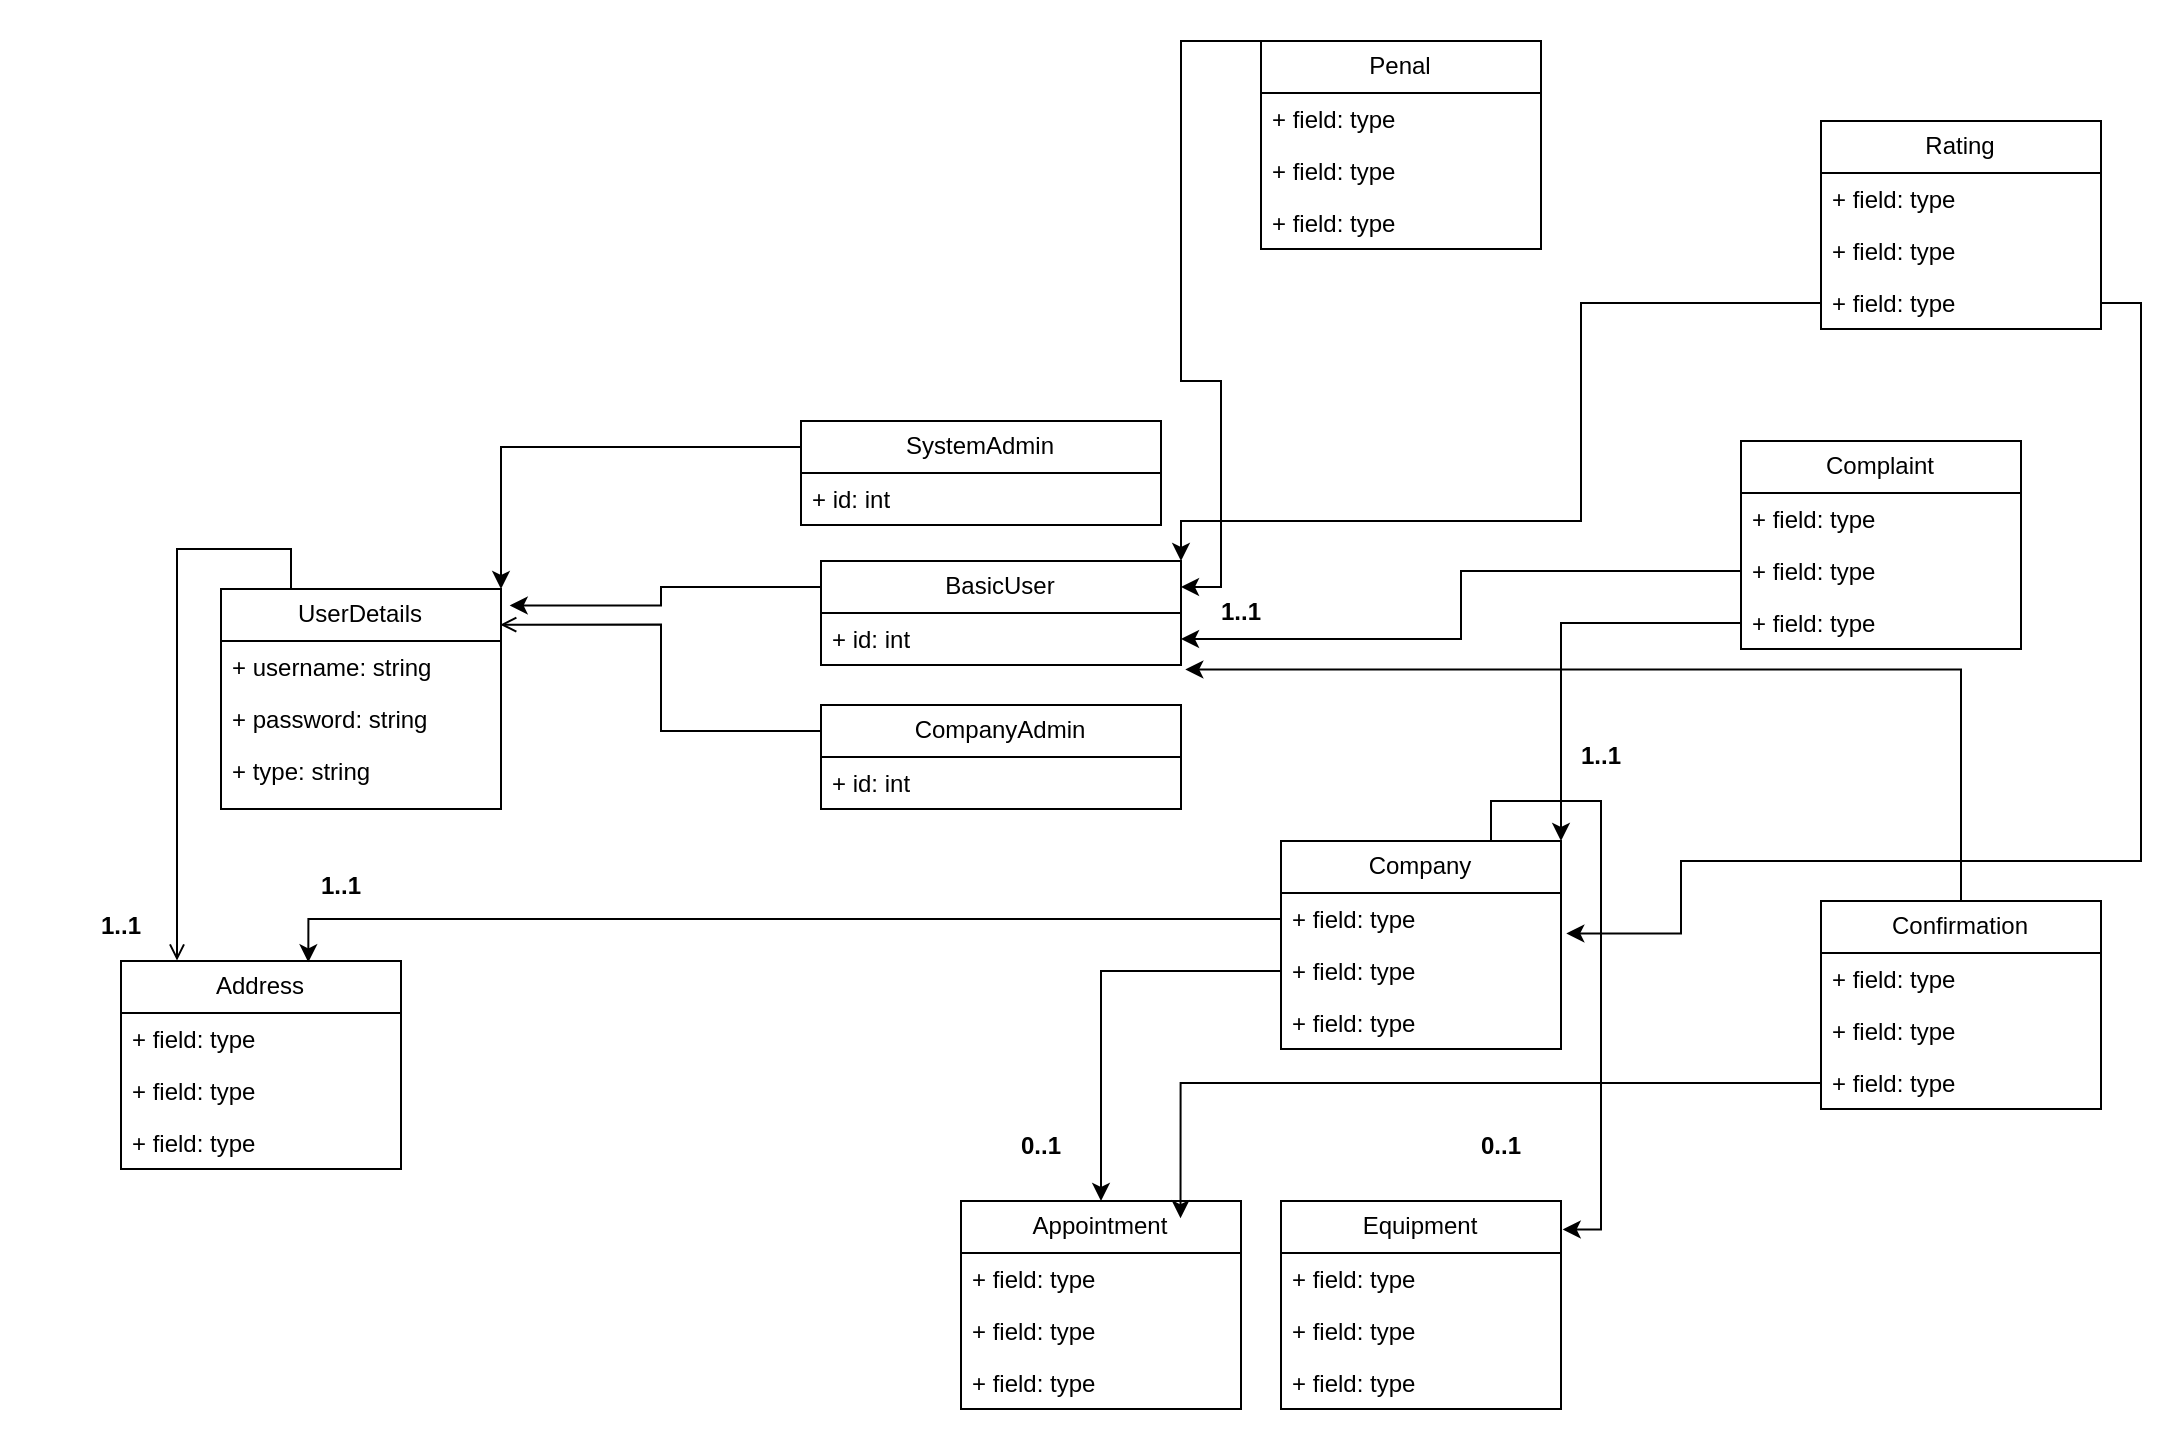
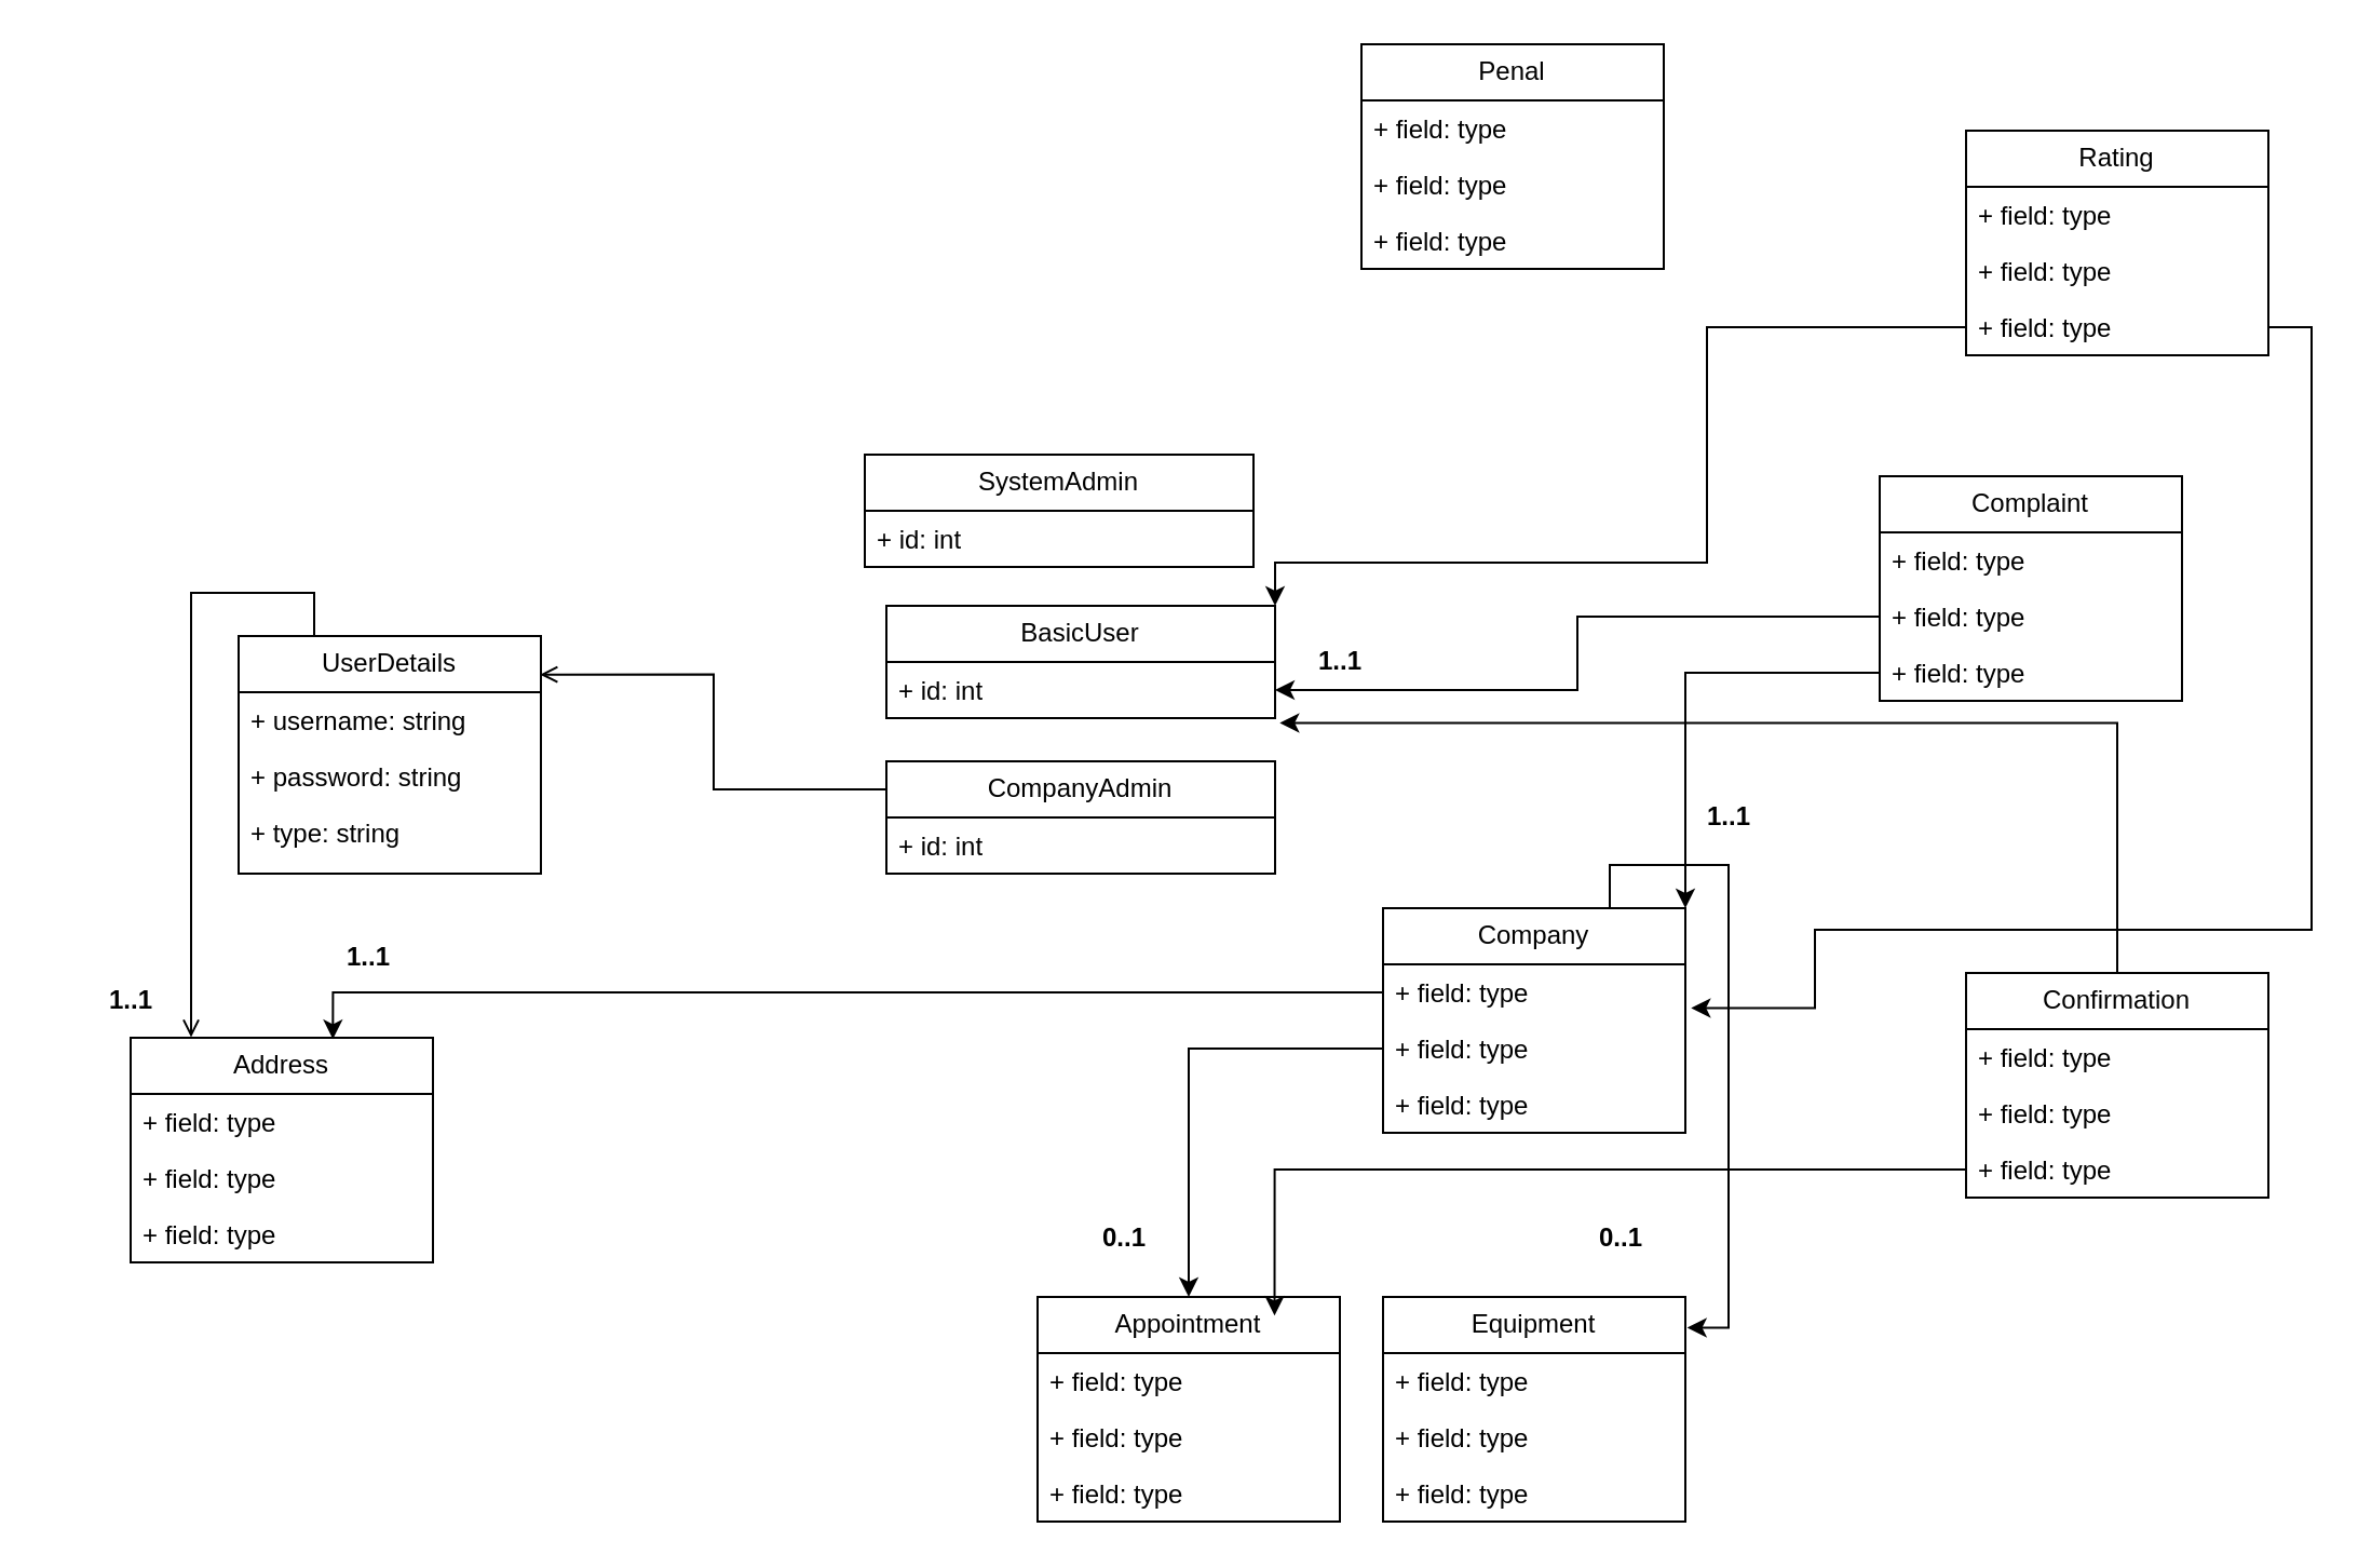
- <mxCell id="39" style="edgeStyle=orthogonalEdgeStyle;rounded=0;orthogonalLoop=1;jettySize=auto;html=1;exitX=0.5;exitY=0;exitDx=0;exitDy=0;entryX=1;entryY=0.25;entryDx=0;entryDy=0;" edge="1" parent="1" source="40" target="8"><mxGeometry relative="1" as="geometry"><Array as="points"><mxPoint x="590" y="20" /><mxPoint x="590" y="190" /><mxPoint x="610" y="190" /><mxPoint x="610" y="293" /></Array></mxGeometry></mxCell>
- <mxCell id="10" style="edgeStyle=orthogonalEdgeStyle;rounded=0;orthogonalLoop=1;jettySize=auto;html=1;exitX=0;exitY=0.25;exitDx=0;exitDy=0;entryX=1;entryY=0;entryDx=0;entryDy=0;" edge="1" parent="1" source="11" target="2"><mxGeometry relative="1" as="geometry" /></mxCell>
- <mxCell id="14" style="edgeStyle=orthogonalEdgeStyle;rounded=0;orthogonalLoop=1;jettySize=auto;html=1;exitX=0;exitY=0.25;exitDx=0;exitDy=0;entryX=1.031;entryY=0.075;entryDx=0;entryDy=0;entryPerimeter=0;" edge="1" parent="1" source="8" target="2"><mxGeometry relative="1" as="geometry" /></mxCell>
